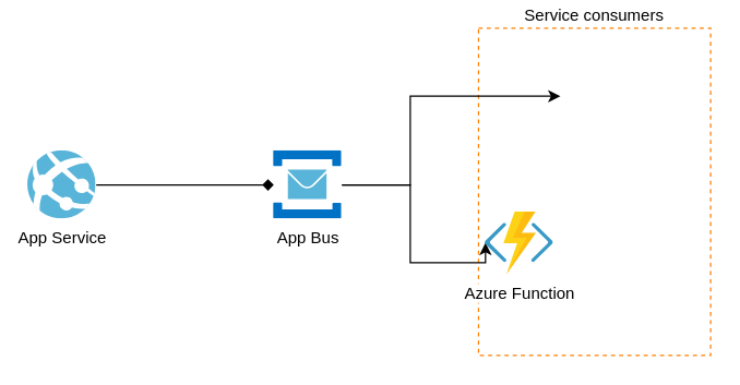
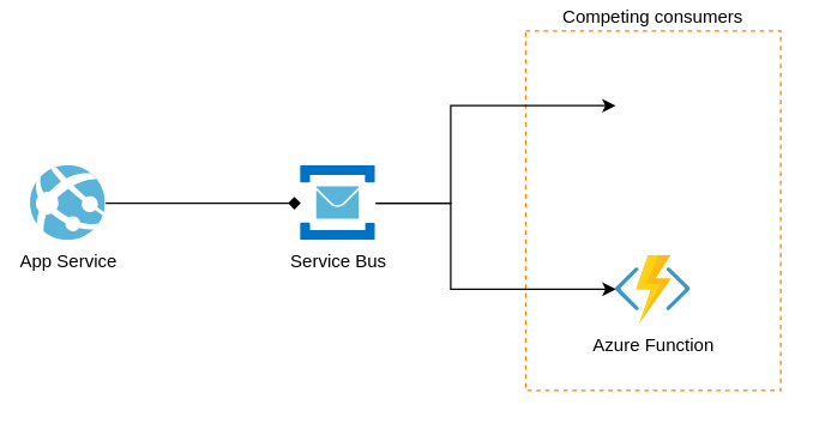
- <mxCell id="2" value="Service consumers" style="rounded=0;whiteSpace=wrap;html=1;fillColor=none;dashed=1;verticalAlign=bottom;labelPosition=center;verticalLabelPosition=top;align=center;strokeColor=#FF8000;" vertex="1" parent="1"><mxGeometry x="350" y="20" width="170" height="240" as="geometry" /></mxCell>
+ <mxCell id="2" value="Competing consumers" style="rounded=0;whiteSpace=wrap;html=1;fillColor=none;dashed=1;verticalAlign=bottom;labelPosition=center;verticalLabelPosition=top;align=center;strokeColor=#FF8000;" vertex="1" parent="1"><mxGeometry x="350" y="20" width="170" height="240" as="geometry" /></mxCell>
- <mxCell id="5" value="App Bus" style="aspect=fixed;html=1;points=[];align=center;image;fontSize=12;image=img/lib/mscae/Service_Bus.svg;" vertex="1" parent="1"><mxGeometry x="200" y="110" width="50" height="50" as="geometry" /></mxCell>
+ <mxCell id="5" value="Service Bus" style="aspect=fixed;html=1;points=[];align=center;image;fontSize=12;image=img/lib/mscae/Service_Bus.svg;" vertex="1" parent="1"><mxGeometry x="200" y="110" width="50" height="50" as="geometry" /></mxCell>
- <mxCell id="8" value="Azure Function" style="aspect=fixed;html=1;points=[];align=center;image;fontSize=12;image=img/lib/mscae/Functions.svg;" vertex="1" parent="1"><mxGeometry x="355" y="155" width="50" height="46" as="geometry" /></mxCell>
+ <mxCell id="8" value="Azure Function" style="aspect=fixed;html=1;points=[];align=center;image;fontSize=12;image=img/lib/mscae/Functions.svg;" vertex="1" parent="1"><mxGeometry x="410" y="170" width="50" height="46" as="geometry" /></mxCell>
